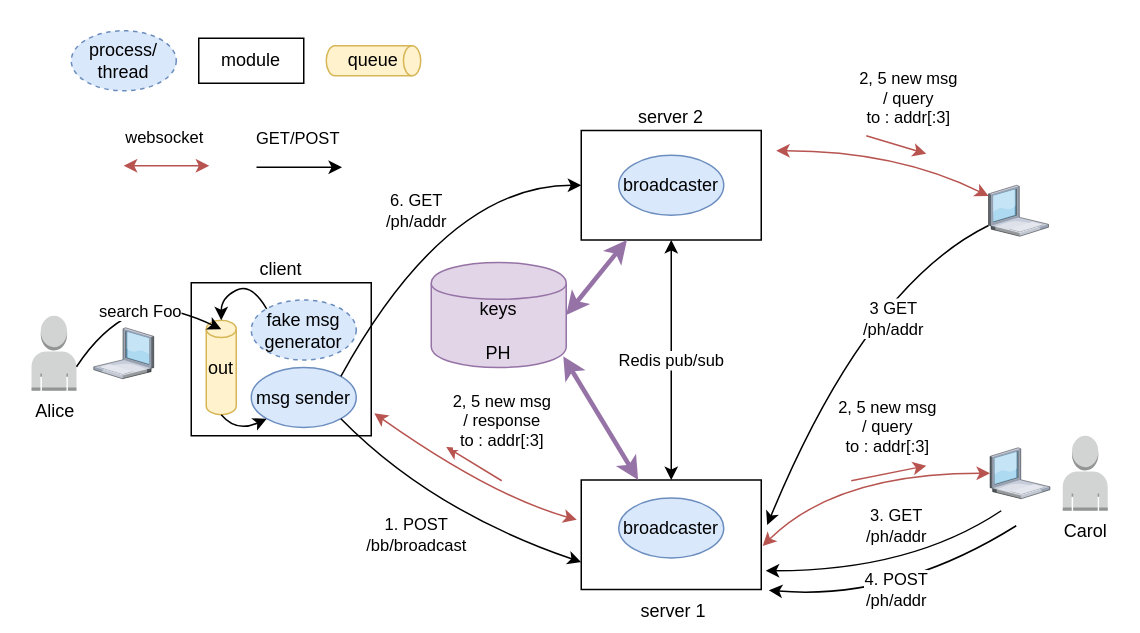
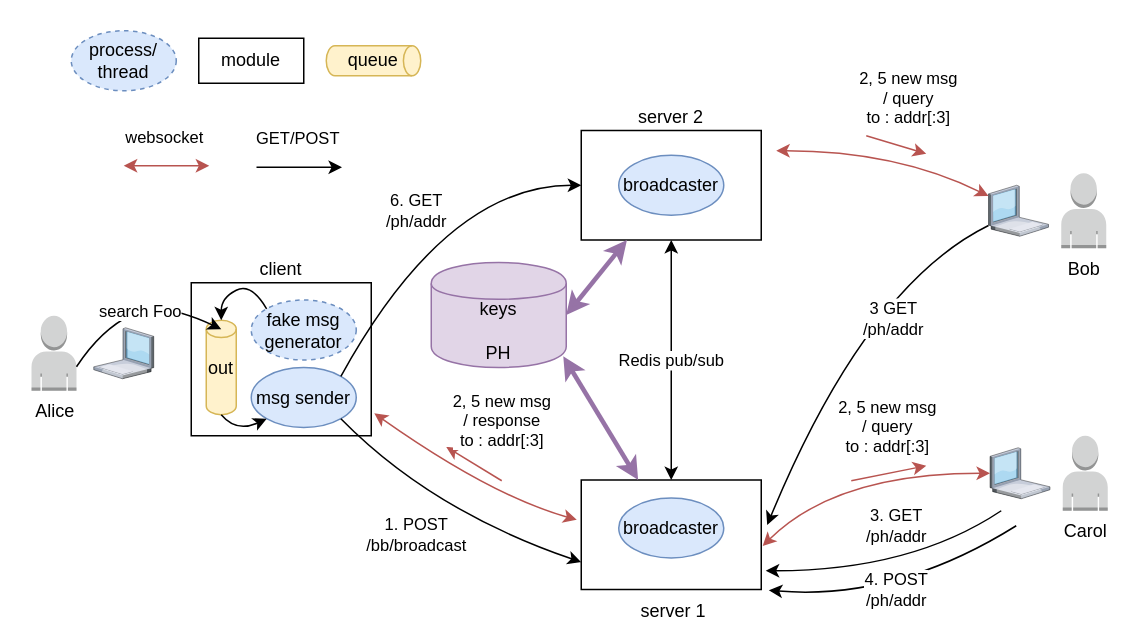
+ <mxCell id="16" value="Bob" style="outlineConnect=0;dashed=0;verticalLabelPosition=bottom;verticalAlign=top;align=center;html=1;shape=mxgraph.aws3.user;fillColor=#D2D3D3;gradientColor=none;strokeWidth=1;" parent="1" vertex="1"><mxGeometry x="707" y="115" width="30" height="50" as="geometry" /></mxCell>
